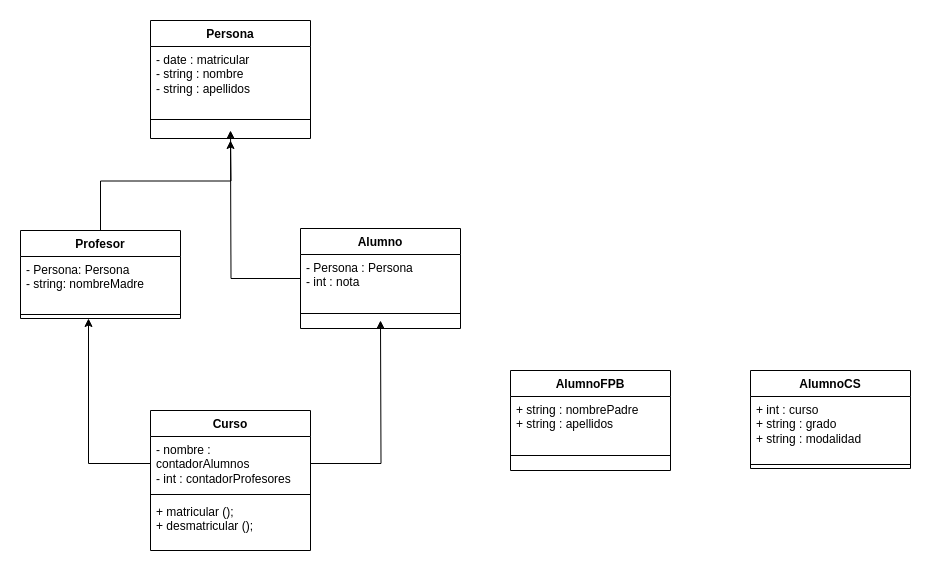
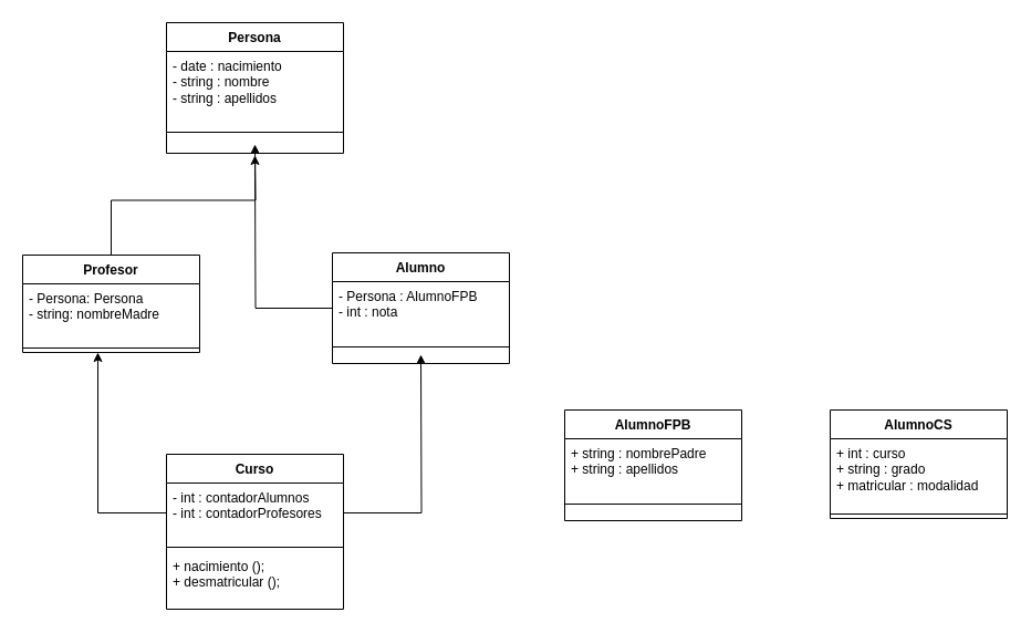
- <mxCell id="3" value="&lt;div&gt;- date : matricular&lt;/div&gt;&lt;div&gt;- string : nombre&lt;/div&gt;&lt;div&gt;- string : apellidos&lt;br&gt;&lt;/div&gt;&lt;div&gt;&lt;br&gt;&lt;/div&gt;" style="text;strokeColor=none;fillColor=none;align=left;verticalAlign=top;spacingLeft=4;spacingRight=4;overflow=hidden;rotatable=0;points=[[0,0.5],[1,0.5]];portConstraint=eastwest;whiteSpace=wrap;html=1;" vertex="1" parent="2"><mxGeometry y="26" width="160" height="54" as="geometry" /></mxCell>
+ <mxCell id="3" value="&lt;div&gt;- date : nacimiento&lt;/div&gt;&lt;div&gt;- string : nombre&lt;/div&gt;&lt;div&gt;- string : apellidos&lt;br&gt;&lt;/div&gt;&lt;div&gt;&lt;br&gt;&lt;/div&gt;" style="text;strokeColor=none;fillColor=none;align=left;verticalAlign=top;spacingLeft=4;spacingRight=4;overflow=hidden;rotatable=0;points=[[0,0.5],[1,0.5]];portConstraint=eastwest;whiteSpace=wrap;html=1;" vertex="1" parent="2"><mxGeometry y="26" width="160" height="54" as="geometry" /></mxCell>
- <mxCell id="18" value="&lt;div&gt;- Persona : Persona&lt;/div&gt;&lt;div&gt;- int : nota&lt;br&gt;&lt;/div&gt;" style="text;strokeColor=none;fillColor=none;align=left;verticalAlign=top;spacingLeft=4;spacingRight=4;overflow=hidden;rotatable=0;points=[[0,0.5],[1,0.5]];portConstraint=eastwest;whiteSpace=wrap;html=1;" vertex="1" parent="17"><mxGeometry y="26" width="160" height="44" as="geometry" /></mxCell>
+ <mxCell id="18" value="&lt;div&gt;- Persona : AlumnoFPB&lt;/div&gt;&lt;div&gt;- int : nota&lt;br&gt;&lt;/div&gt;" style="text;strokeColor=none;fillColor=none;align=left;verticalAlign=top;spacingLeft=4;spacingRight=4;overflow=hidden;rotatable=0;points=[[0,0.5],[1,0.5]];portConstraint=eastwest;whiteSpace=wrap;html=1;" vertex="1" parent="17"><mxGeometry y="26" width="160" height="44" as="geometry" /></mxCell>
- <mxCell id="6" value="&lt;div&gt;+ int : curso&lt;/div&gt;&lt;div&gt;+ string : grado&lt;/div&gt;&lt;div&gt;+ string : modalidad&lt;br&gt;&lt;/div&gt;" style="text;strokeColor=none;fillColor=none;align=left;verticalAlign=top;spacingLeft=4;spacingRight=4;overflow=hidden;rotatable=0;points=[[0,0.5],[1,0.5]];portConstraint=eastwest;whiteSpace=wrap;html=1;" vertex="1" parent="5"><mxGeometry y="26" width="160" height="64" as="geometry" /></mxCell>
+ <mxCell id="6" value="&lt;div&gt;+ int : curso&lt;/div&gt;&lt;div&gt;+ string : grado&lt;/div&gt;&lt;div&gt;+ matricular : modalidad&lt;br&gt;&lt;/div&gt;" style="text;strokeColor=none;fillColor=none;align=left;verticalAlign=top;spacingLeft=4;spacingRight=4;overflow=hidden;rotatable=0;points=[[0,0.5],[1,0.5]];portConstraint=eastwest;whiteSpace=wrap;html=1;" vertex="1" parent="5"><mxGeometry y="26" width="160" height="64" as="geometry" /></mxCell>
- <mxCell id="13" value="&lt;div&gt;- nombre : contadorAlumnos&lt;/div&gt;&lt;div&gt;- int : contadorProfesores&lt;br&gt;&lt;/div&gt;" style="text;strokeColor=none;fillColor=none;align=left;verticalAlign=top;spacingLeft=4;spacingRight=4;overflow=hidden;rotatable=0;points=[[0,0.5],[1,0.5]];portConstraint=eastwest;whiteSpace=wrap;html=1;" vertex="1" parent="12"><mxGeometry y="26" width="160" height="54" as="geometry" /></mxCell>
+ <mxCell id="13" value="&lt;div&gt;- int : contadorAlumnos&lt;/div&gt;&lt;div&gt;- int : contadorProfesores&lt;br&gt;&lt;/div&gt;" style="text;strokeColor=none;fillColor=none;align=left;verticalAlign=top;spacingLeft=4;spacingRight=4;overflow=hidden;rotatable=0;points=[[0,0.5],[1,0.5]];portConstraint=eastwest;whiteSpace=wrap;html=1;" vertex="1" parent="12"><mxGeometry y="26" width="160" height="54" as="geometry" /></mxCell>
- <mxCell id="15" value="&lt;div&gt;+ matricular ();&lt;/div&gt;&lt;div&gt;+ desmatricular ();&lt;br&gt;&lt;/div&gt;" style="text;strokeColor=none;fillColor=none;align=left;verticalAlign=top;spacingLeft=4;spacingRight=4;overflow=hidden;rotatable=0;points=[[0,0.5],[1,0.5]];portConstraint=eastwest;whiteSpace=wrap;html=1;" vertex="1" parent="12"><mxGeometry y="88" width="160" height="52" as="geometry" /></mxCell>
+ <mxCell id="15" value="&lt;div&gt;+ nacimiento ();&lt;/div&gt;&lt;div&gt;+ desmatricular ();&lt;br&gt;&lt;/div&gt;" style="text;strokeColor=none;fillColor=none;align=left;verticalAlign=top;spacingLeft=4;spacingRight=4;overflow=hidden;rotatable=0;points=[[0,0.5],[1,0.5]];portConstraint=eastwest;whiteSpace=wrap;html=1;" vertex="1" parent="12"><mxGeometry y="88" width="160" height="52" as="geometry" /></mxCell>
